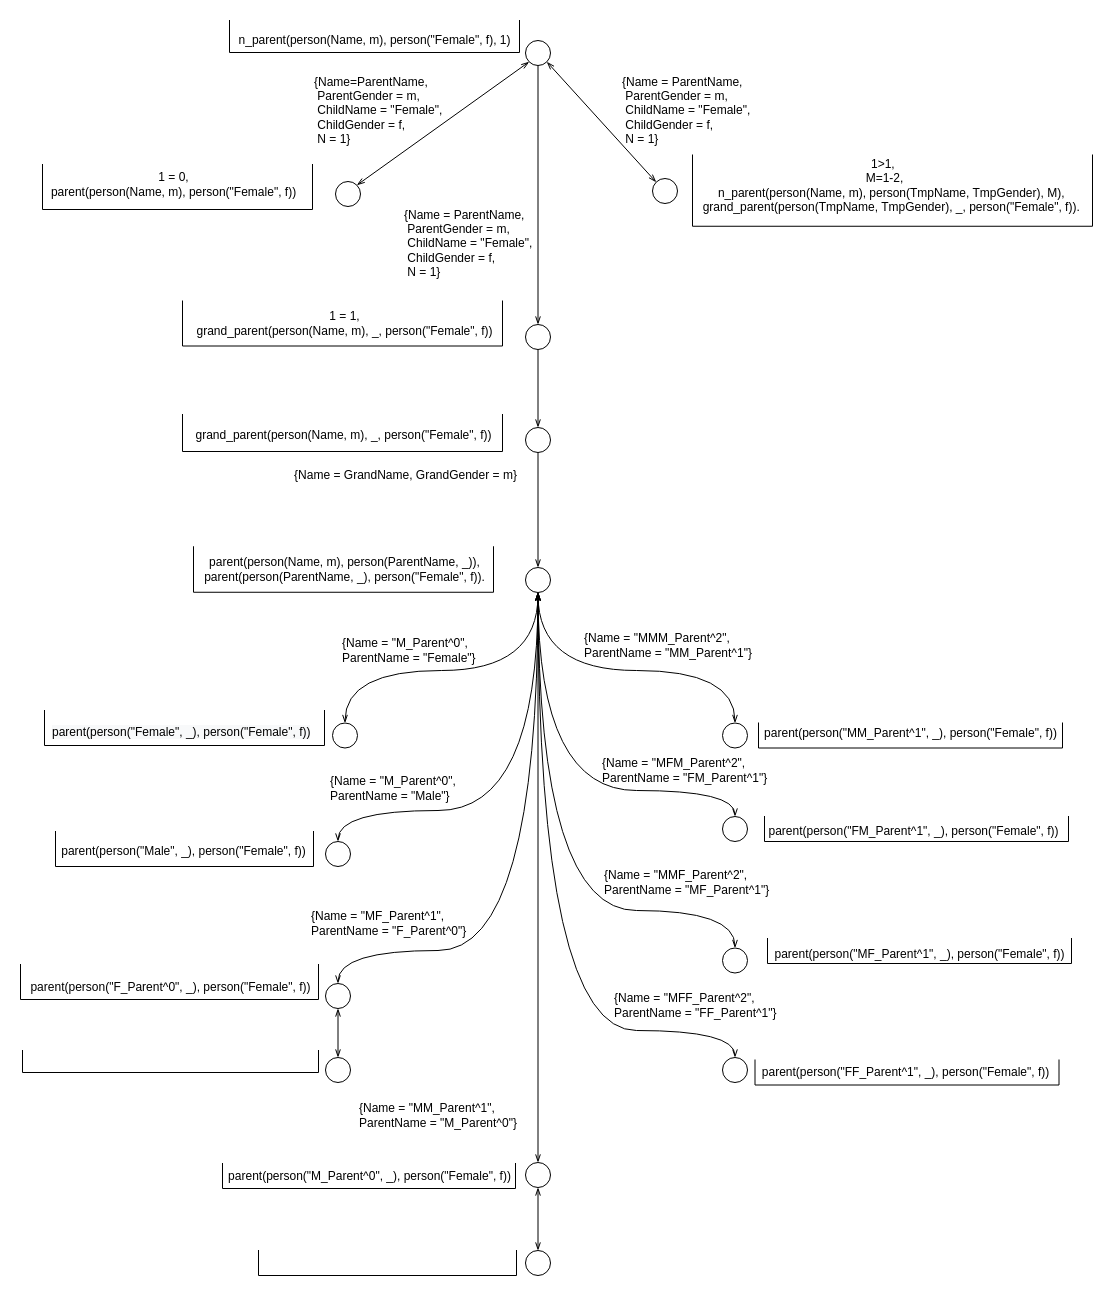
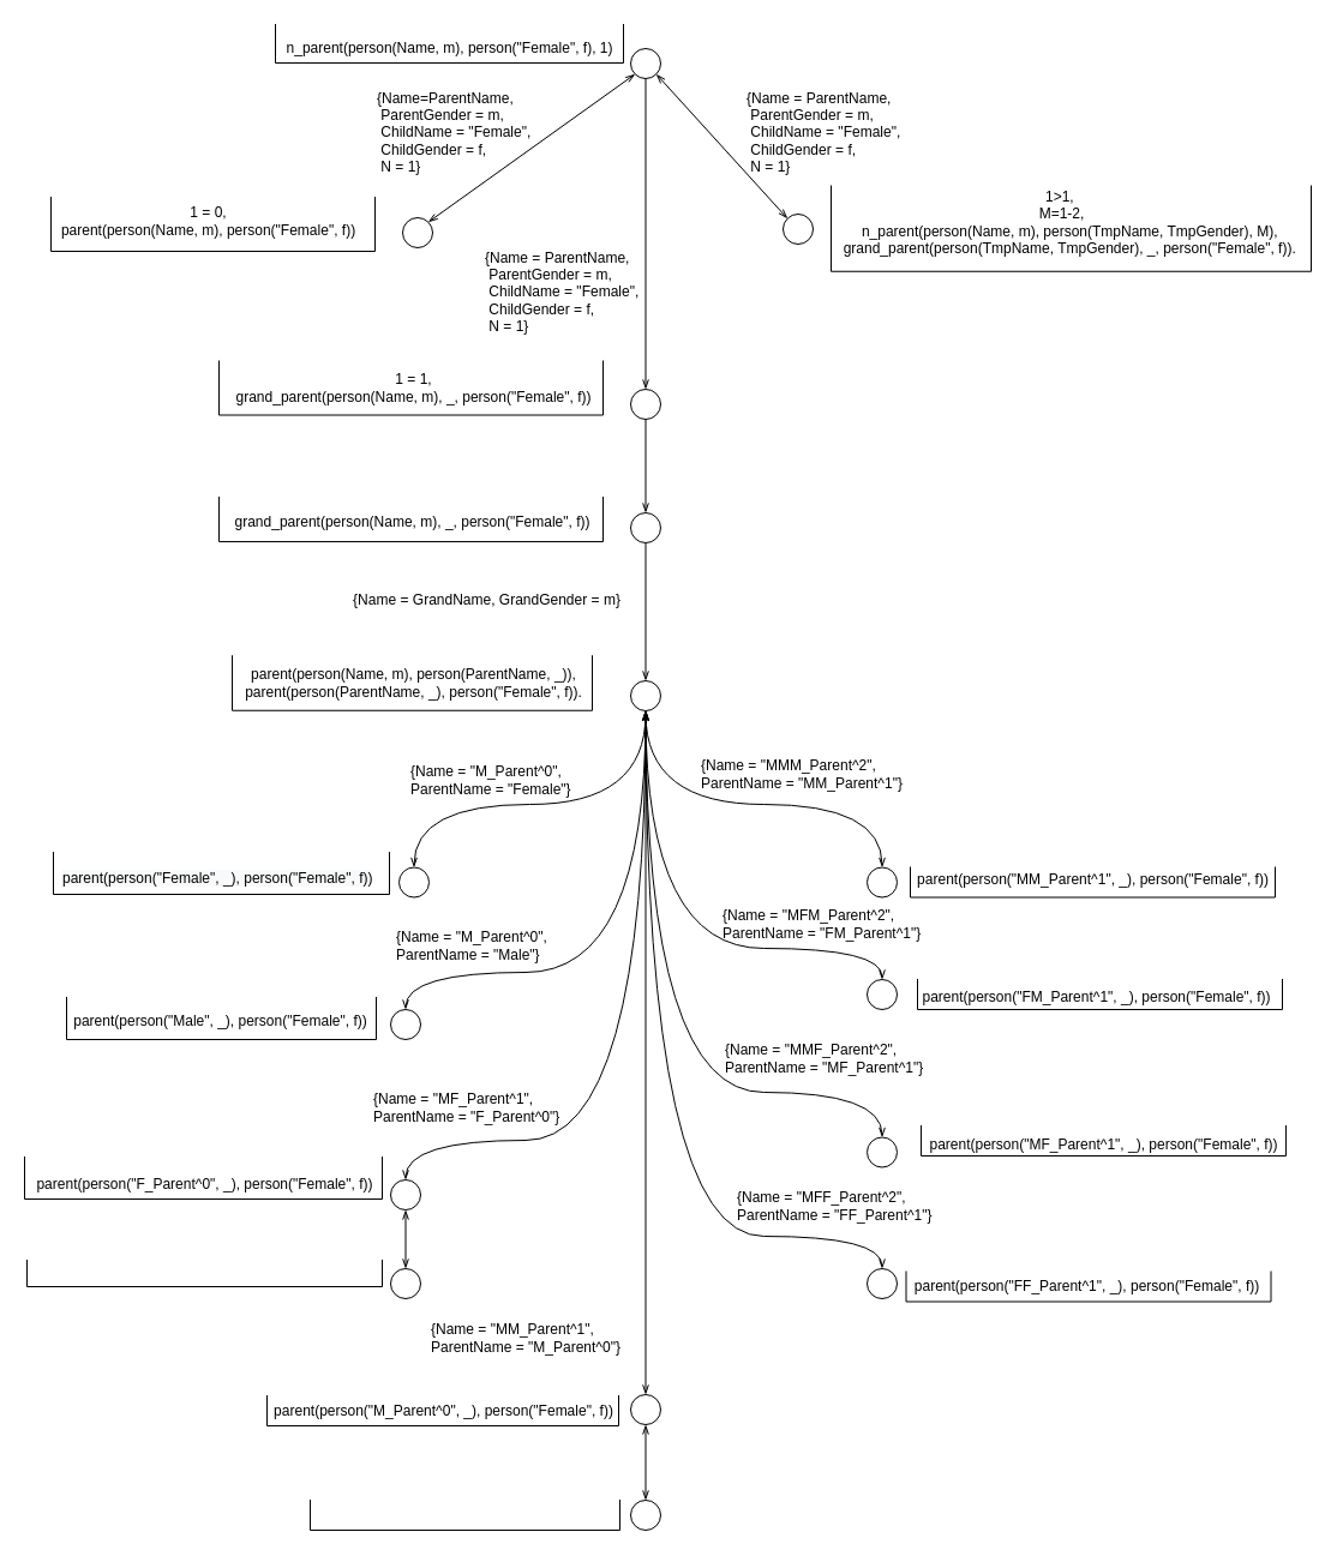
- <mxCell id="20" value="{Name = GrandName, GrandGender = m}" style="text;html=1;align=center;verticalAlign=middle;resizable=0;points=[];autosize=1;strokeColor=none;fillColor=none;" parent="1" vertex="1"><mxGeometry x="285" y="465" width="240" height="20" as="geometry" /></mxCell>
+ <mxCell id="20" value="{Name = GrandName, GrandGender = m}" style="text;html=1;align=center;verticalAlign=middle;resizable=0;points=[];autosize=1;strokeColor=none;fillColor=none;" parent="1" vertex="1"><mxGeometry x="285" y="490" width="240" height="20" as="geometry" /></mxCell>
